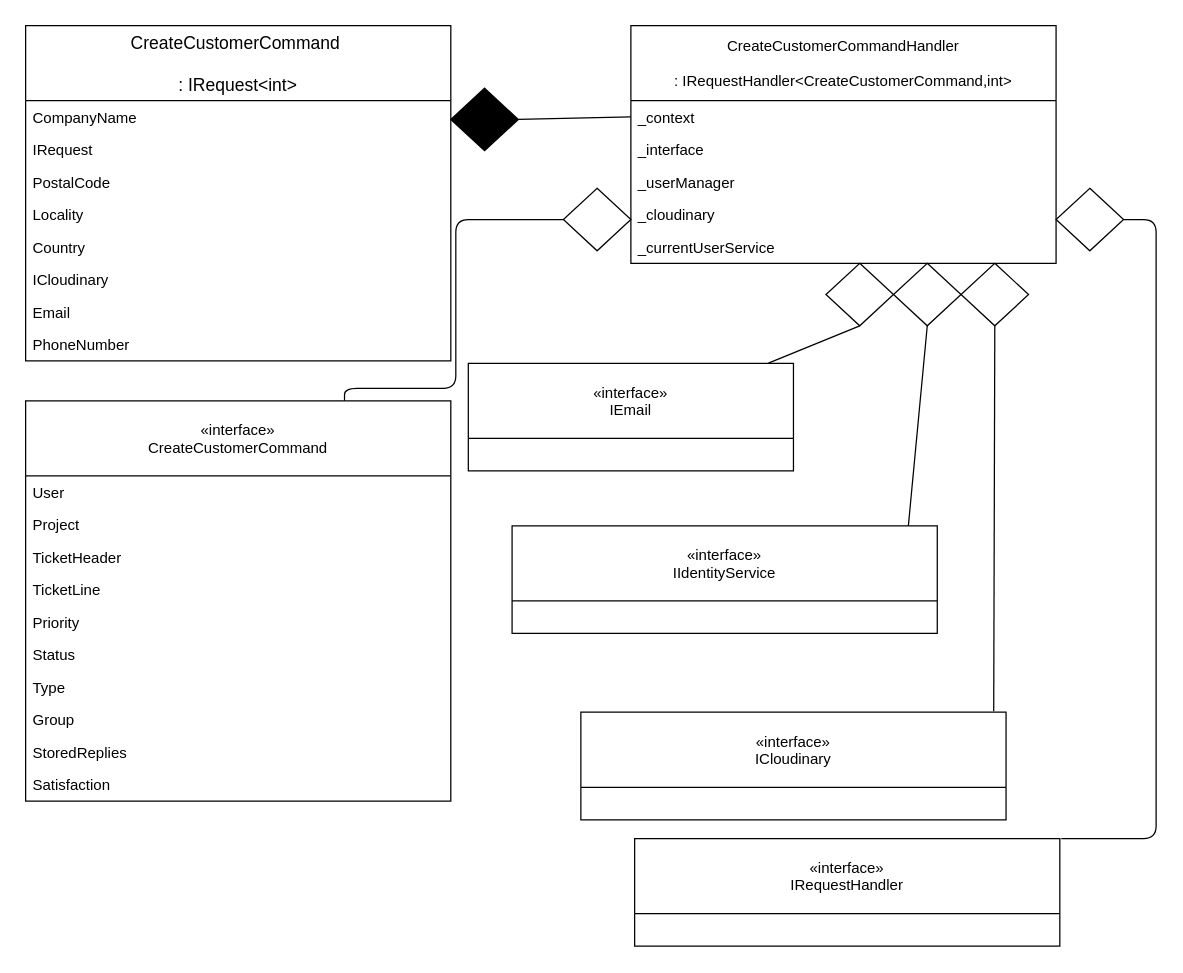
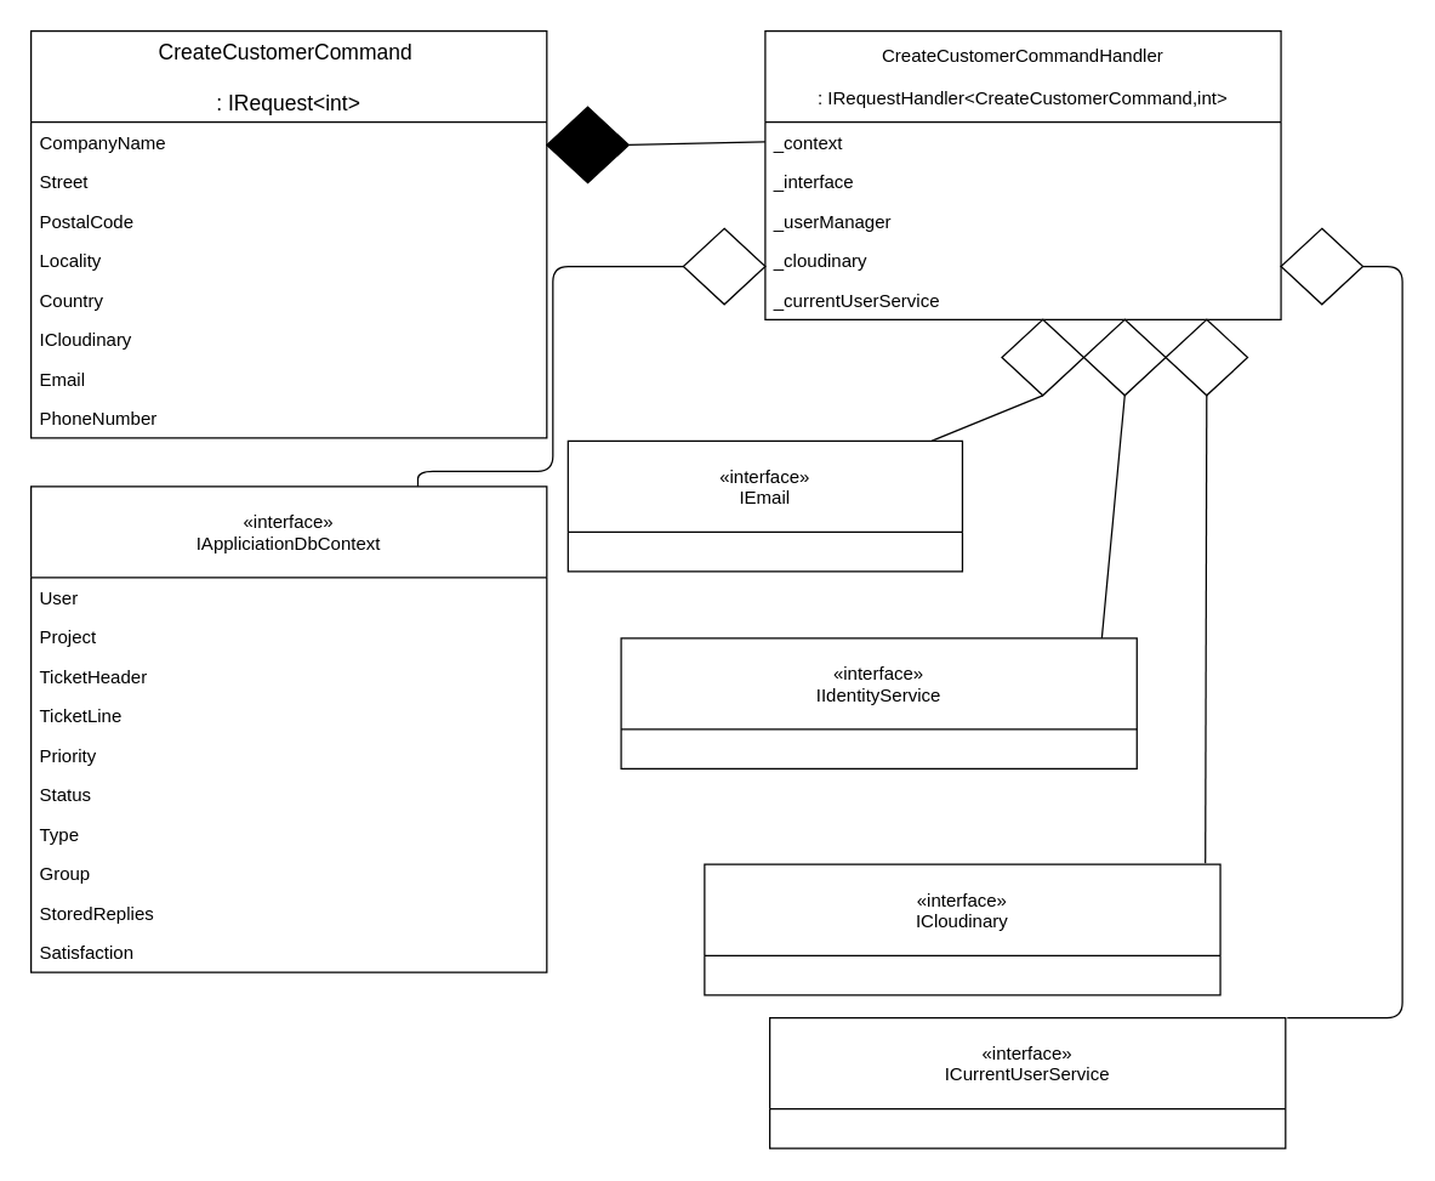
- <mxCell id="15" value="IRequest" style="text;strokeColor=none;fillColor=none;align=left;verticalAlign=top;spacingLeft=4;spacingRight=4;overflow=hidden;rotatable=0;points=[[0,0.5],[1,0.5]];portConstraint=eastwest;" vertex="1" parent="13"><mxGeometry y="86" width="340" height="26" as="geometry" /></mxCell>
+ <mxCell id="15" value="Street" style="text;strokeColor=none;fillColor=none;align=left;verticalAlign=top;spacingLeft=4;spacingRight=4;overflow=hidden;rotatable=0;points=[[0,0.5],[1,0.5]];portConstraint=eastwest;" vertex="1" parent="13"><mxGeometry y="86" width="340" height="26" as="geometry" /></mxCell>
- <mxCell id="2" value="«interface»&#10;CreateCustomerCommand" style="swimlane;fontStyle=0;childLayout=stackLayout;horizontal=1;startSize=60;fillColor=none;horizontalStack=0;resizeParent=1;resizeParentMax=0;resizeLast=0;collapsible=1;marginBottom=0;" vertex="1" parent="1"><mxGeometry x="20" y="320" width="340" height="320" as="geometry" /></mxCell>
+ <mxCell id="2" value="«interface»&#10;IAppliciationDbContext" style="swimlane;fontStyle=0;childLayout=stackLayout;horizontal=1;startSize=60;fillColor=none;horizontalStack=0;resizeParent=1;resizeParentMax=0;resizeLast=0;collapsible=1;marginBottom=0;" vertex="1" parent="1"><mxGeometry x="20" y="320" width="340" height="320" as="geometry" /></mxCell>
- <mxCell id="41" value="«interface»&#10;IRequestHandler" style="swimlane;fontStyle=0;childLayout=stackLayout;horizontal=1;startSize=60;fillColor=none;horizontalStack=0;resizeParent=1;resizeParentMax=0;resizeLast=0;collapsible=1;marginBottom=0;" vertex="1" parent="1"><mxGeometry x="507" y="670" width="340" height="86" as="geometry" /></mxCell>
+ <mxCell id="41" value="«interface»&#10;ICurrentUserService" style="swimlane;fontStyle=0;childLayout=stackLayout;horizontal=1;startSize=60;fillColor=none;horizontalStack=0;resizeParent=1;resizeParentMax=0;resizeLast=0;collapsible=1;marginBottom=0;" vertex="1" parent="1"><mxGeometry x="507" y="670" width="340" height="86" as="geometry" /></mxCell>
